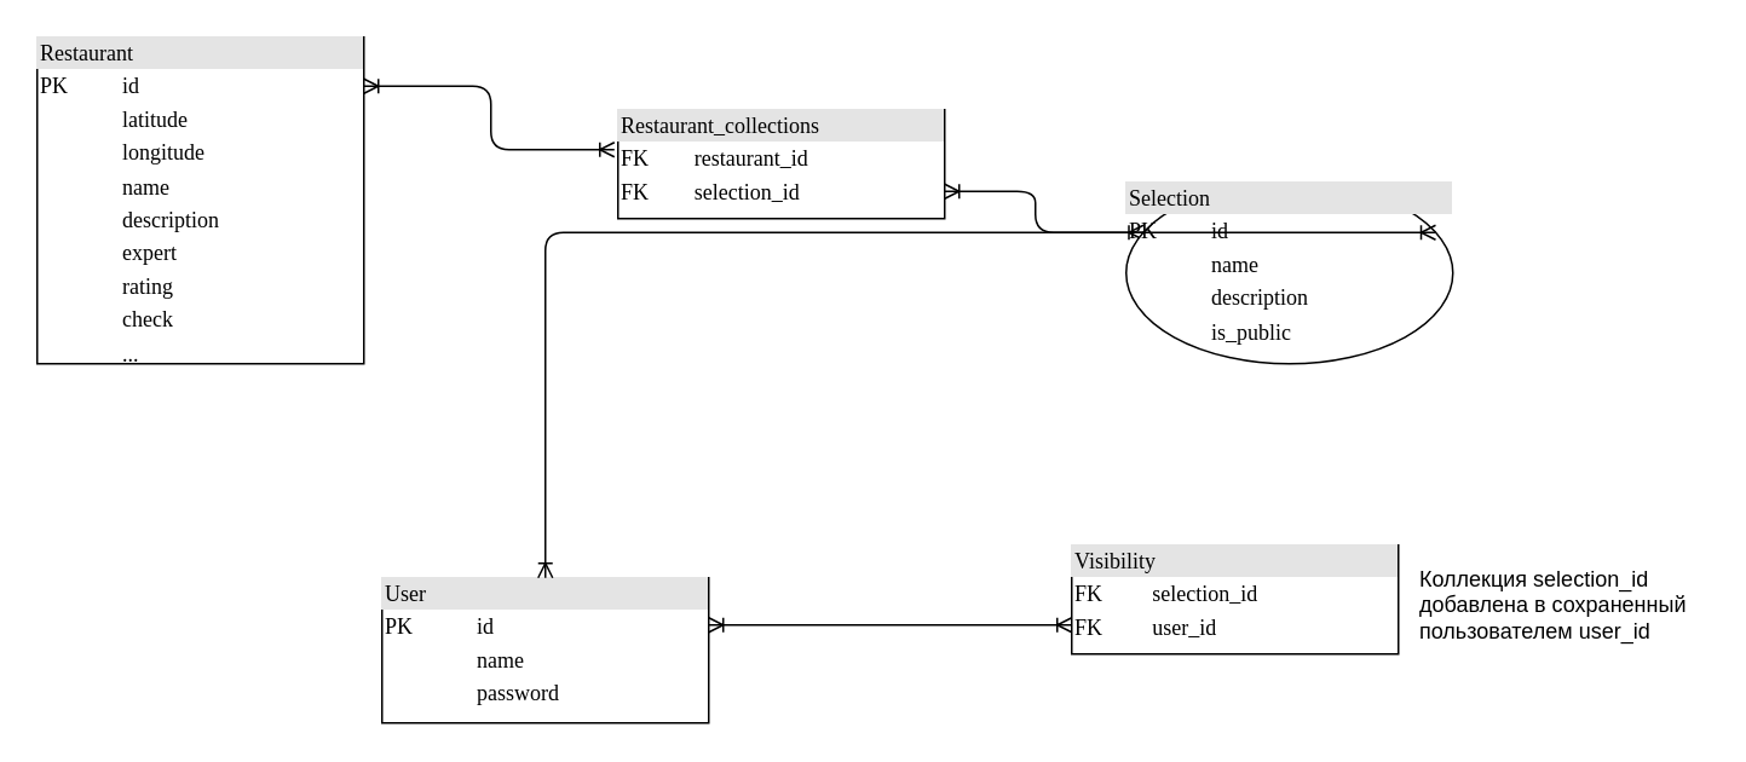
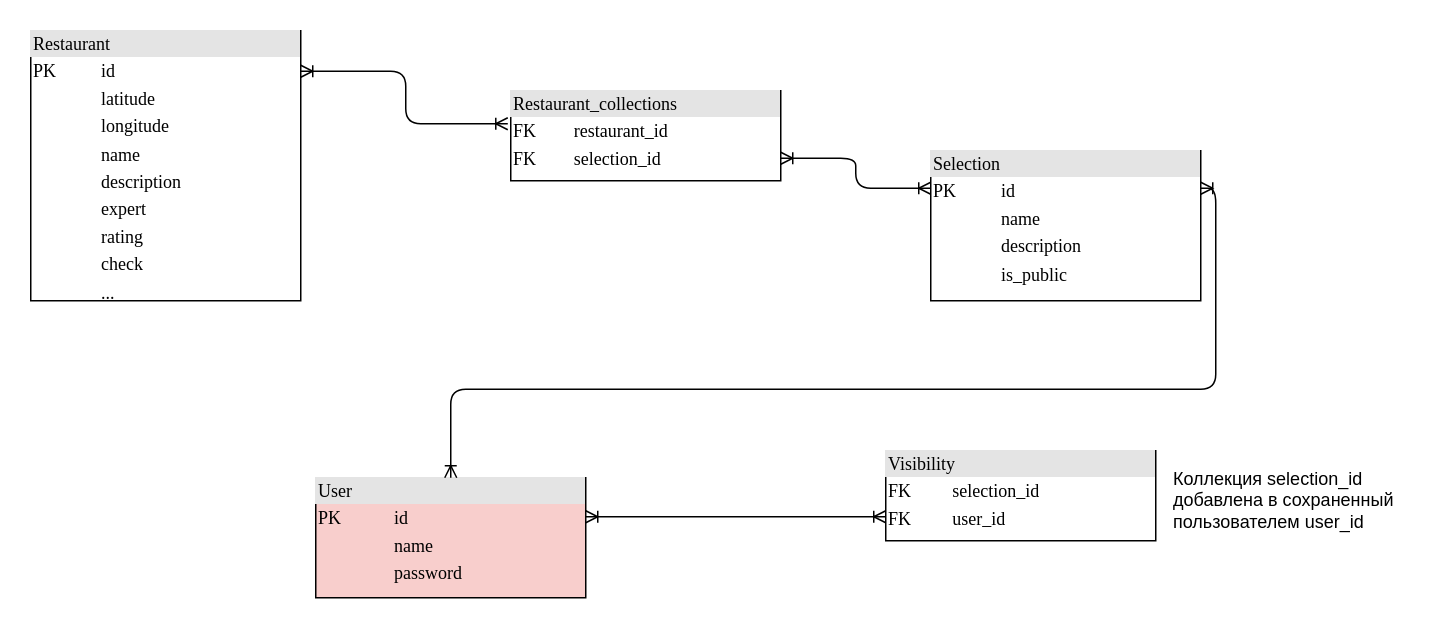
- <mxCell id="4" value="&lt;div style=&quot;box-sizing: border-box ; width: 100% ; background: #e4e4e4 ; padding: 2px&quot;&gt;Selection&lt;/div&gt;&lt;table style=&quot;width: 100% ; font-size: 1em&quot; cellpadding=&quot;2&quot; cellspacing=&quot;0&quot;&gt;&lt;tbody&gt;&lt;tr&gt;&lt;td&gt;PK&lt;/td&gt;&lt;td&gt;id&lt;/td&gt;&lt;/tr&gt;&lt;tr&gt;&lt;td&gt;&lt;br&gt;&lt;/td&gt;&lt;td&gt;name&lt;/td&gt;&lt;/tr&gt;&lt;tr&gt;&lt;td&gt;&lt;/td&gt;&lt;td&gt;description&lt;/td&gt;&lt;/tr&gt;&lt;tr&gt;&lt;td&gt;&lt;br&gt;&lt;/td&gt;&lt;td&gt;is_public&lt;/td&gt;&lt;/tr&gt;&lt;/tbody&gt;&lt;/table&gt;" style="ellipse;verticalAlign=top;align=left;overflow=fill;html=1;shadow=0;comic=0;labelBackgroundColor=none;strokeWidth=1;fontFamily=Verdana;fontSize=12;" parent="1" vertex="1"><mxGeometry x="620" y="100" width="180" height="100" as="geometry" /></mxCell>
+ <mxCell id="4" value="&lt;div style=&quot;box-sizing: border-box ; width: 100% ; background: #e4e4e4 ; padding: 2px&quot;&gt;Selection&lt;/div&gt;&lt;table style=&quot;width: 100% ; font-size: 1em&quot; cellpadding=&quot;2&quot; cellspacing=&quot;0&quot;&gt;&lt;tbody&gt;&lt;tr&gt;&lt;td&gt;PK&lt;/td&gt;&lt;td&gt;id&lt;/td&gt;&lt;/tr&gt;&lt;tr&gt;&lt;td&gt;&lt;br&gt;&lt;/td&gt;&lt;td&gt;name&lt;/td&gt;&lt;/tr&gt;&lt;tr&gt;&lt;td&gt;&lt;/td&gt;&lt;td&gt;description&lt;/td&gt;&lt;/tr&gt;&lt;tr&gt;&lt;td&gt;&lt;br&gt;&lt;/td&gt;&lt;td&gt;is_public&lt;/td&gt;&lt;/tr&gt;&lt;/tbody&gt;&lt;/table&gt;" style="verticalAlign=top;align=left;overflow=fill;html=1;rounded=0;shadow=0;comic=0;labelBackgroundColor=none;strokeWidth=1;fontFamily=Verdana;fontSize=12" parent="1" vertex="1"><mxGeometry x="620" y="100" width="180" height="100" as="geometry" /></mxCell>
- <mxCell id="7" value="&lt;div style=&quot;box-sizing: border-box ; width: 100% ; background: #e4e4e4 ; padding: 2px&quot;&gt;User&lt;/div&gt;&lt;table style=&quot;width: 100% ; font-size: 1em&quot; cellpadding=&quot;2&quot; cellspacing=&quot;0&quot;&gt;&lt;tbody&gt;&lt;tr&gt;&lt;td&gt;PK&lt;/td&gt;&lt;td&gt;id&lt;/td&gt;&lt;/tr&gt;&lt;tr&gt;&lt;td&gt;&lt;br&gt;&lt;/td&gt;&lt;td&gt;name&lt;/td&gt;&lt;/tr&gt;&lt;tr&gt;&lt;td&gt;&lt;/td&gt;&lt;td&gt;password&lt;/td&gt;&lt;/tr&gt;&lt;tr&gt;&lt;td&gt;&lt;br&gt;&lt;/td&gt;&lt;td&gt;&lt;br&gt;&lt;/td&gt;&lt;/tr&gt;&lt;/tbody&gt;&lt;/table&gt;" style="verticalAlign=top;align=left;overflow=fill;html=1;rounded=0;shadow=0;comic=0;labelBackgroundColor=none;strokeWidth=1;fontFamily=Verdana;fontSize=12" parent="1" vertex="1"><mxGeometry x="210" y="318" width="180" height="80" as="geometry" /></mxCell>
+ <mxCell id="7" value="&lt;div style=&quot;box-sizing: border-box ; width: 100% ; background: #e4e4e4 ; padding: 2px&quot;&gt;User&lt;/div&gt;&lt;table style=&quot;width: 100% ; font-size: 1em&quot; cellpadding=&quot;2&quot; cellspacing=&quot;0&quot;&gt;&lt;tbody&gt;&lt;tr&gt;&lt;td&gt;PK&lt;/td&gt;&lt;td&gt;id&lt;/td&gt;&lt;/tr&gt;&lt;tr&gt;&lt;td&gt;&lt;br&gt;&lt;/td&gt;&lt;td&gt;name&lt;/td&gt;&lt;/tr&gt;&lt;tr&gt;&lt;td&gt;&lt;/td&gt;&lt;td&gt;password&lt;/td&gt;&lt;/tr&gt;&lt;tr&gt;&lt;td&gt;&lt;br&gt;&lt;/td&gt;&lt;td&gt;&lt;br&gt;&lt;/td&gt;&lt;/tr&gt;&lt;/tbody&gt;&lt;/table&gt;" style="verticalAlign=top;align=left;overflow=fill;html=1;rounded=0;shadow=0;comic=0;labelBackgroundColor=none;strokeWidth=1;fontFamily=Verdana;fontSize=12;fillColor=#f8cecc;" parent="1" vertex="1"><mxGeometry x="210" y="318" width="180" height="80" as="geometry" /></mxCell>
